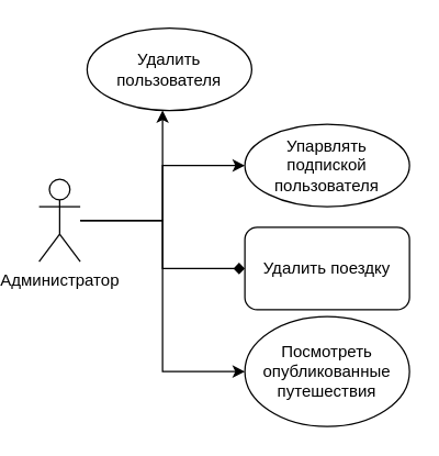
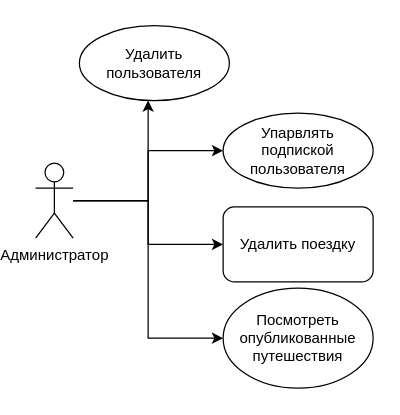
- <mxCell id="8" style="rounded=0;orthogonalLoop=1;jettySize=auto;html=1;edgeStyle=orthogonalEdgeStyle;endArrow=diamond;" parent="1" source="4" target="6" edge="1"><mxGeometry relative="1" as="geometry"><mxPoint x="60" y="160" as="sourcePoint" /><mxPoint x="200" y="71" as="targetPoint" /><Array as="points"><mxPoint x="110" y="160" /><mxPoint x="110" y="195" /></Array></mxGeometry></mxCell>
+ <mxCell id="8" style="rounded=0;orthogonalLoop=1;jettySize=auto;html=1;edgeStyle=orthogonalEdgeStyle;" parent="1" source="4" target="6" edge="1"><mxGeometry relative="1" as="geometry"><mxPoint x="60" y="160" as="sourcePoint" /><mxPoint x="200" y="71" as="targetPoint" /><Array as="points"><mxPoint x="110" y="160" /><mxPoint x="110" y="195" /></Array></mxGeometry></mxCell>
